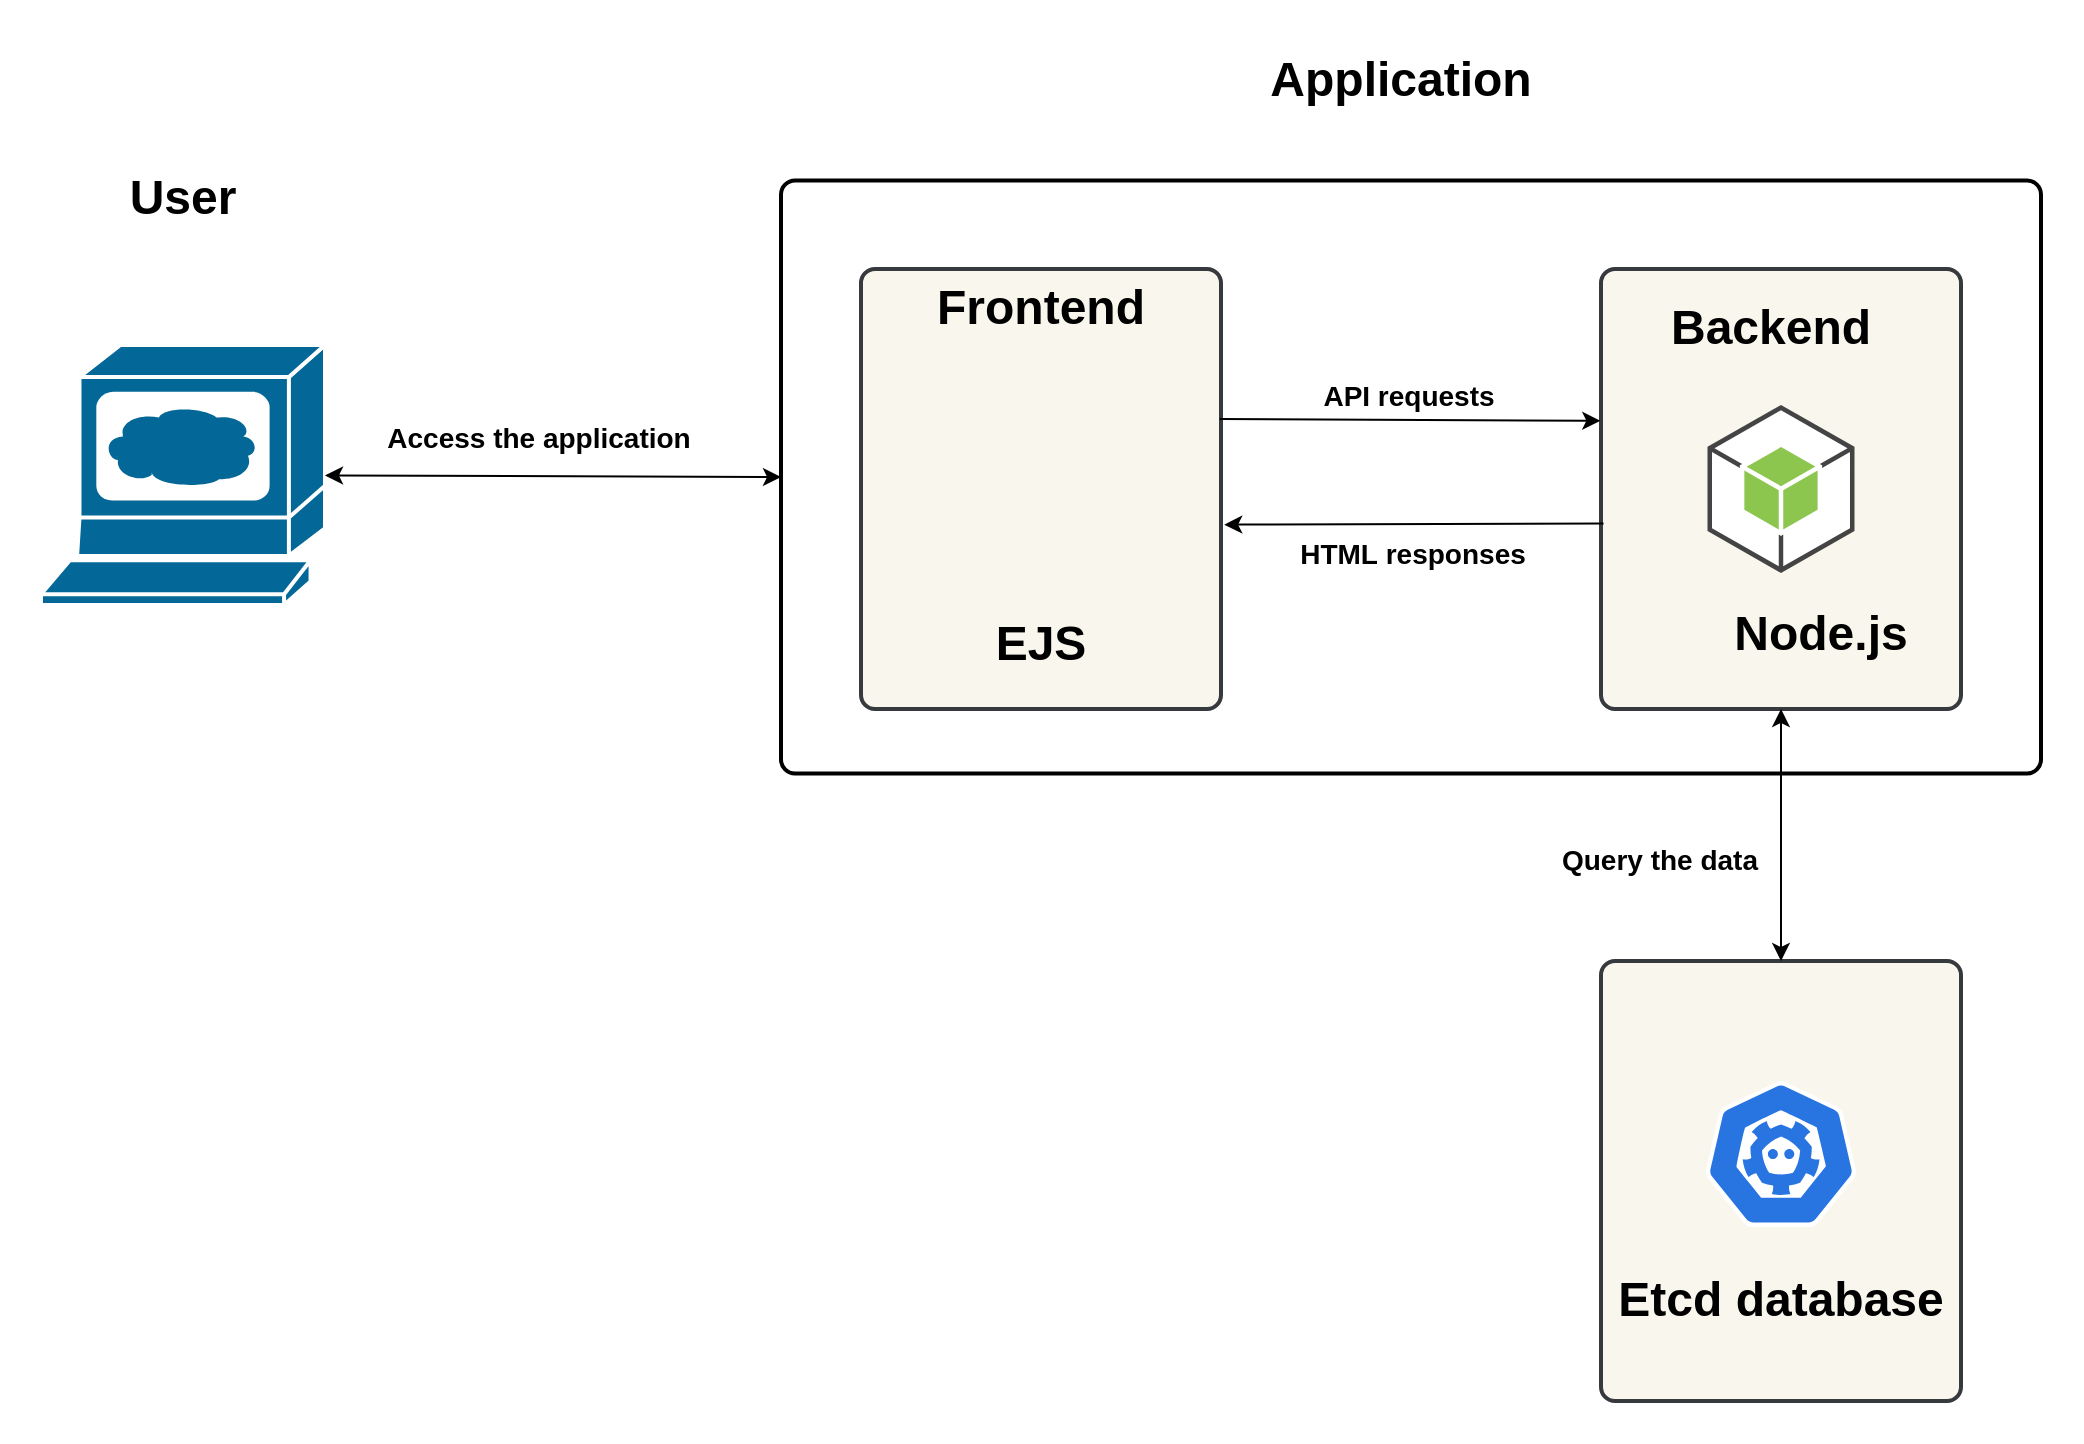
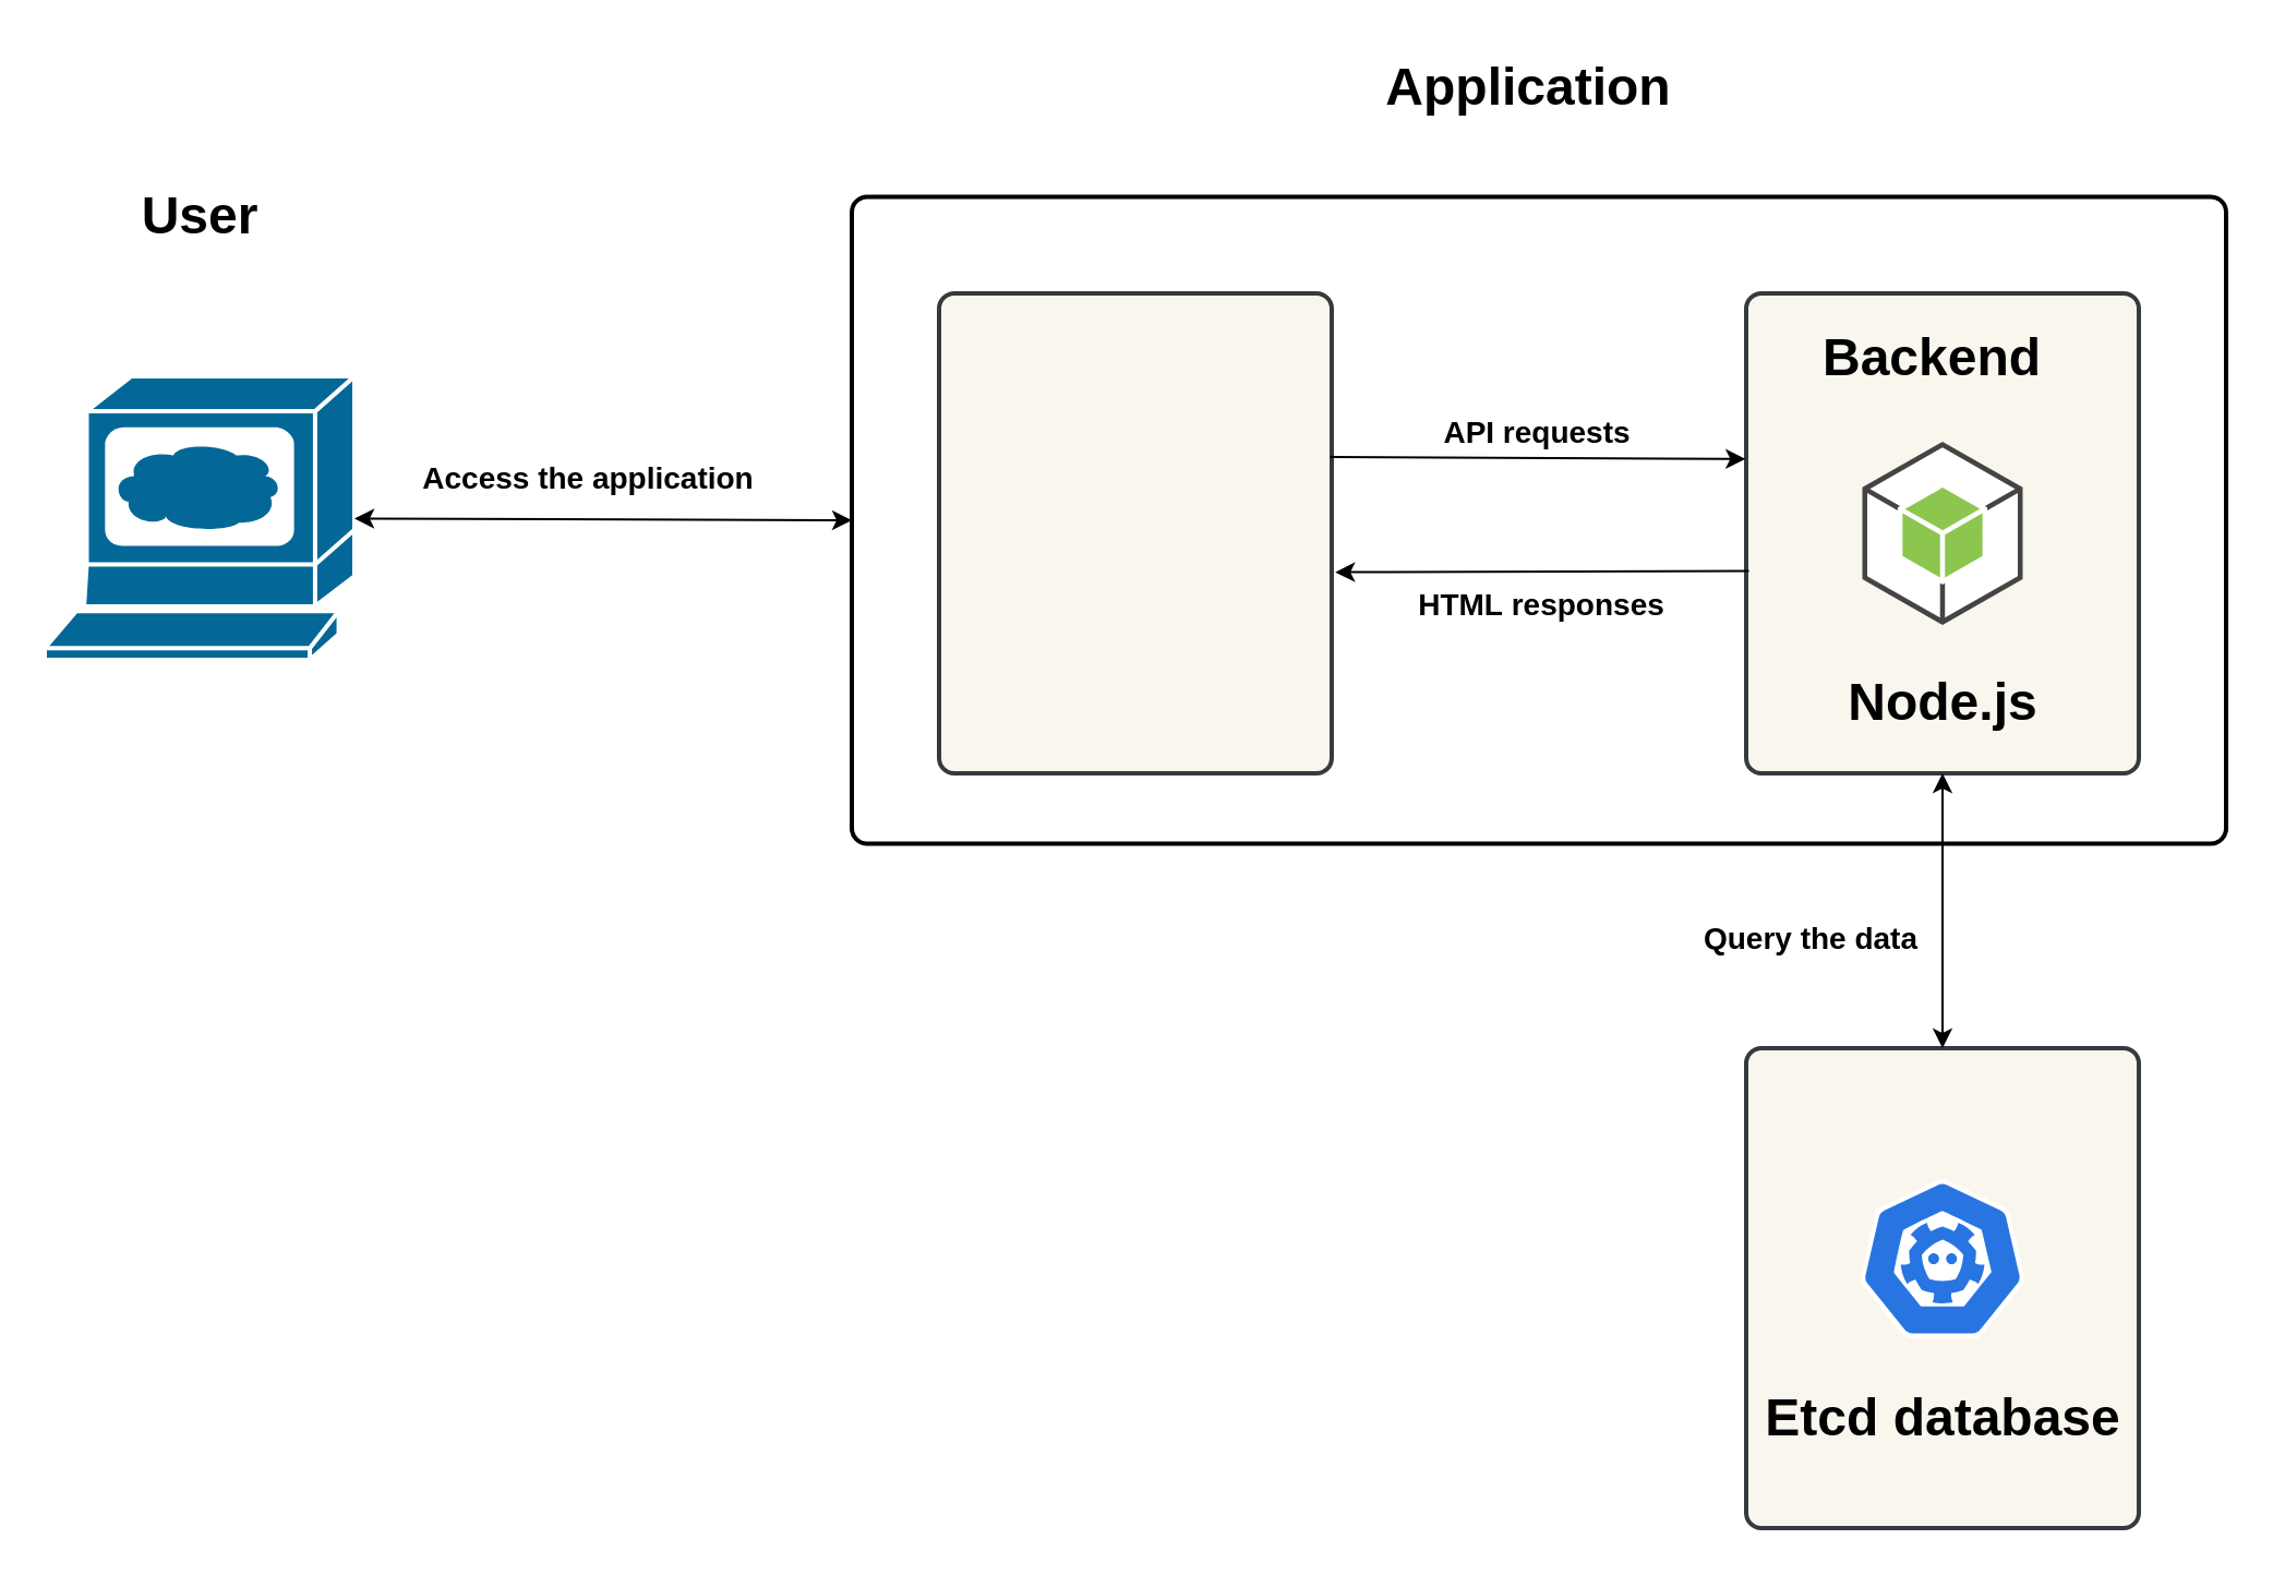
- <mxCell id="7" value="Frontend" style="text;strokeColor=none;fillColor=none;html=1;fontSize=24;fontStyle=1;verticalAlign=middle;align=center;" parent="1" vertex="1"><mxGeometry x="470" y="134" width="100" height="40" as="geometry" /></mxCell>
- <mxCell id="19" value="Node.js" style="text;strokeColor=none;fillColor=none;html=1;fontSize=24;fontStyle=1;verticalAlign=middle;align=center;" vertex="1" parent="1"><mxGeometry x="860" y="297" width="100" height="40" as="geometry" /></mxCell>
+ <mxCell id="19" value="Node.js" style="text;strokeColor=none;fillColor=none;html=1;fontSize=24;fontStyle=1;verticalAlign=middle;align=center;" vertex="1" parent="1"><mxGeometry x="840" y="302" width="100" height="40" as="geometry" /></mxCell>
- <mxCell id="9" value="EJS" style="text;strokeColor=none;fillColor=none;html=1;fontSize=24;fontStyle=1;verticalAlign=middle;align=center;" parent="1" vertex="1"><mxGeometry x="470" y="302" width="100" height="40" as="geometry" /></mxCell>
